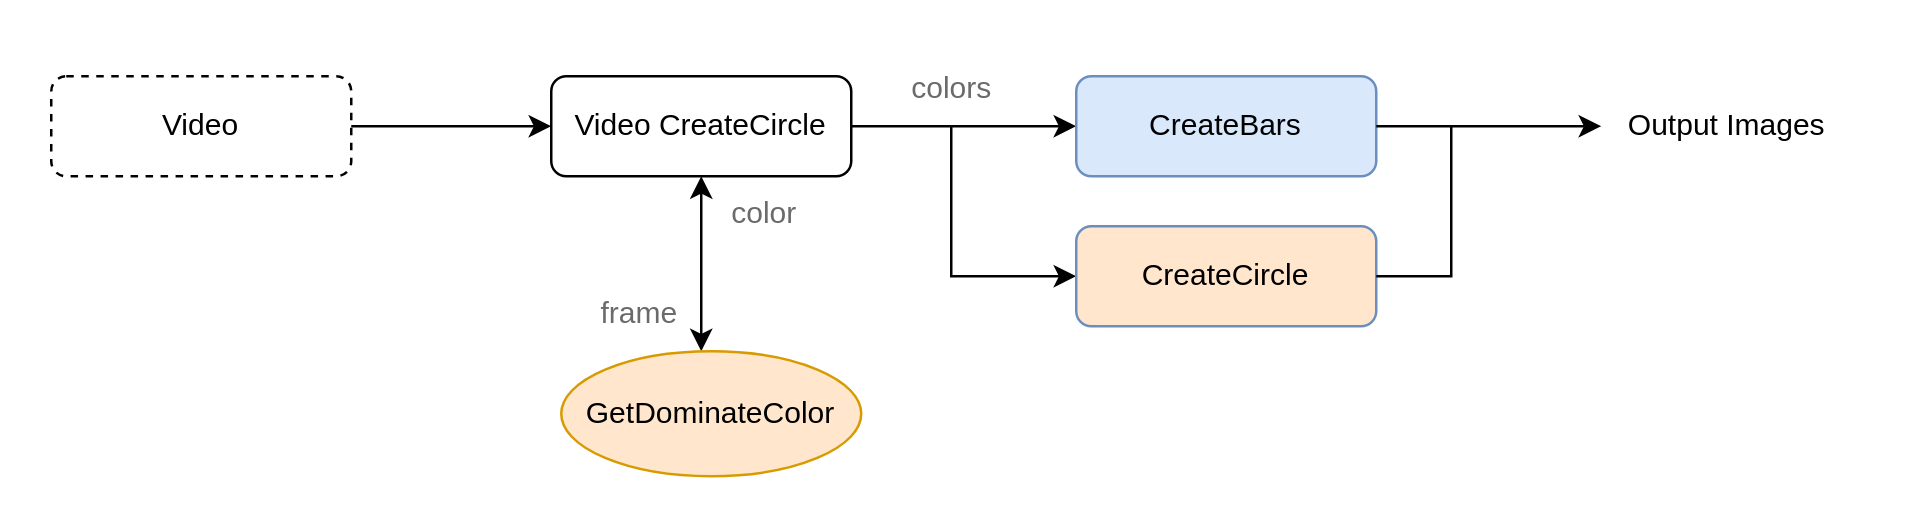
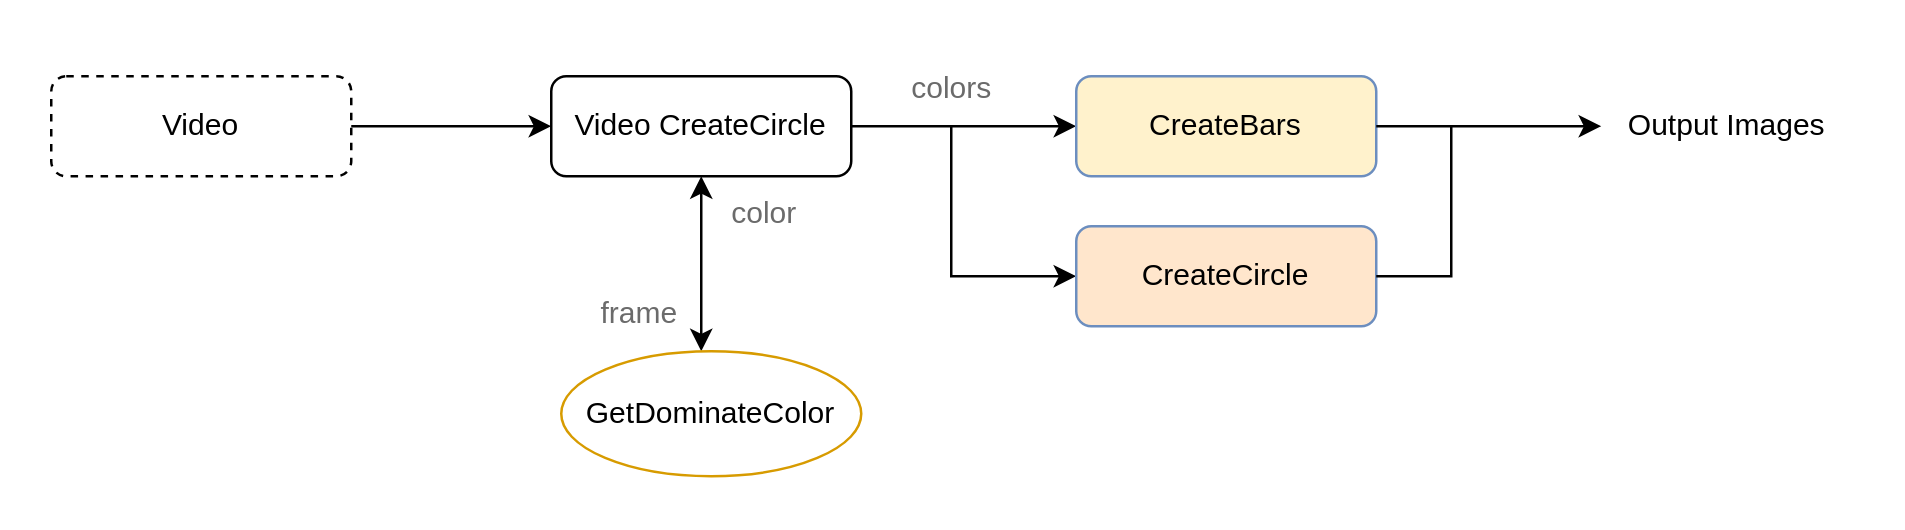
- <mxCell id="6" value="CreateBars" style="rounded=1;whiteSpace=wrap;html=1;fillColor=#dae8fc;strokeColor=#6c8ebf;" vertex="1" parent="1"><mxGeometry x="430" y="30" width="120" height="40" as="geometry" /></mxCell>
+ <mxCell id="6" value="CreateBars" style="rounded=1;whiteSpace=wrap;html=1;fillColor=#fff2cc;strokeColor=#6c8ebf;" vertex="1" parent="1"><mxGeometry x="430" y="30" width="120" height="40" as="geometry" /></mxCell>
- <mxCell id="10" value="GetDominateColor" style="ellipse;whiteSpace=wrap;html=1;fillColor=#ffe6cc;strokeColor=#d79b00;" vertex="1" parent="1"><mxGeometry x="224" y="140" width="120" height="50" as="geometry" /></mxCell>
+ <mxCell id="10" value="GetDominateColor" style="ellipse;whiteSpace=wrap;html=1;fillColor=#ffffff;strokeColor=#d79b00;" vertex="1" parent="1"><mxGeometry x="224" y="140" width="120" height="50" as="geometry" /></mxCell>
